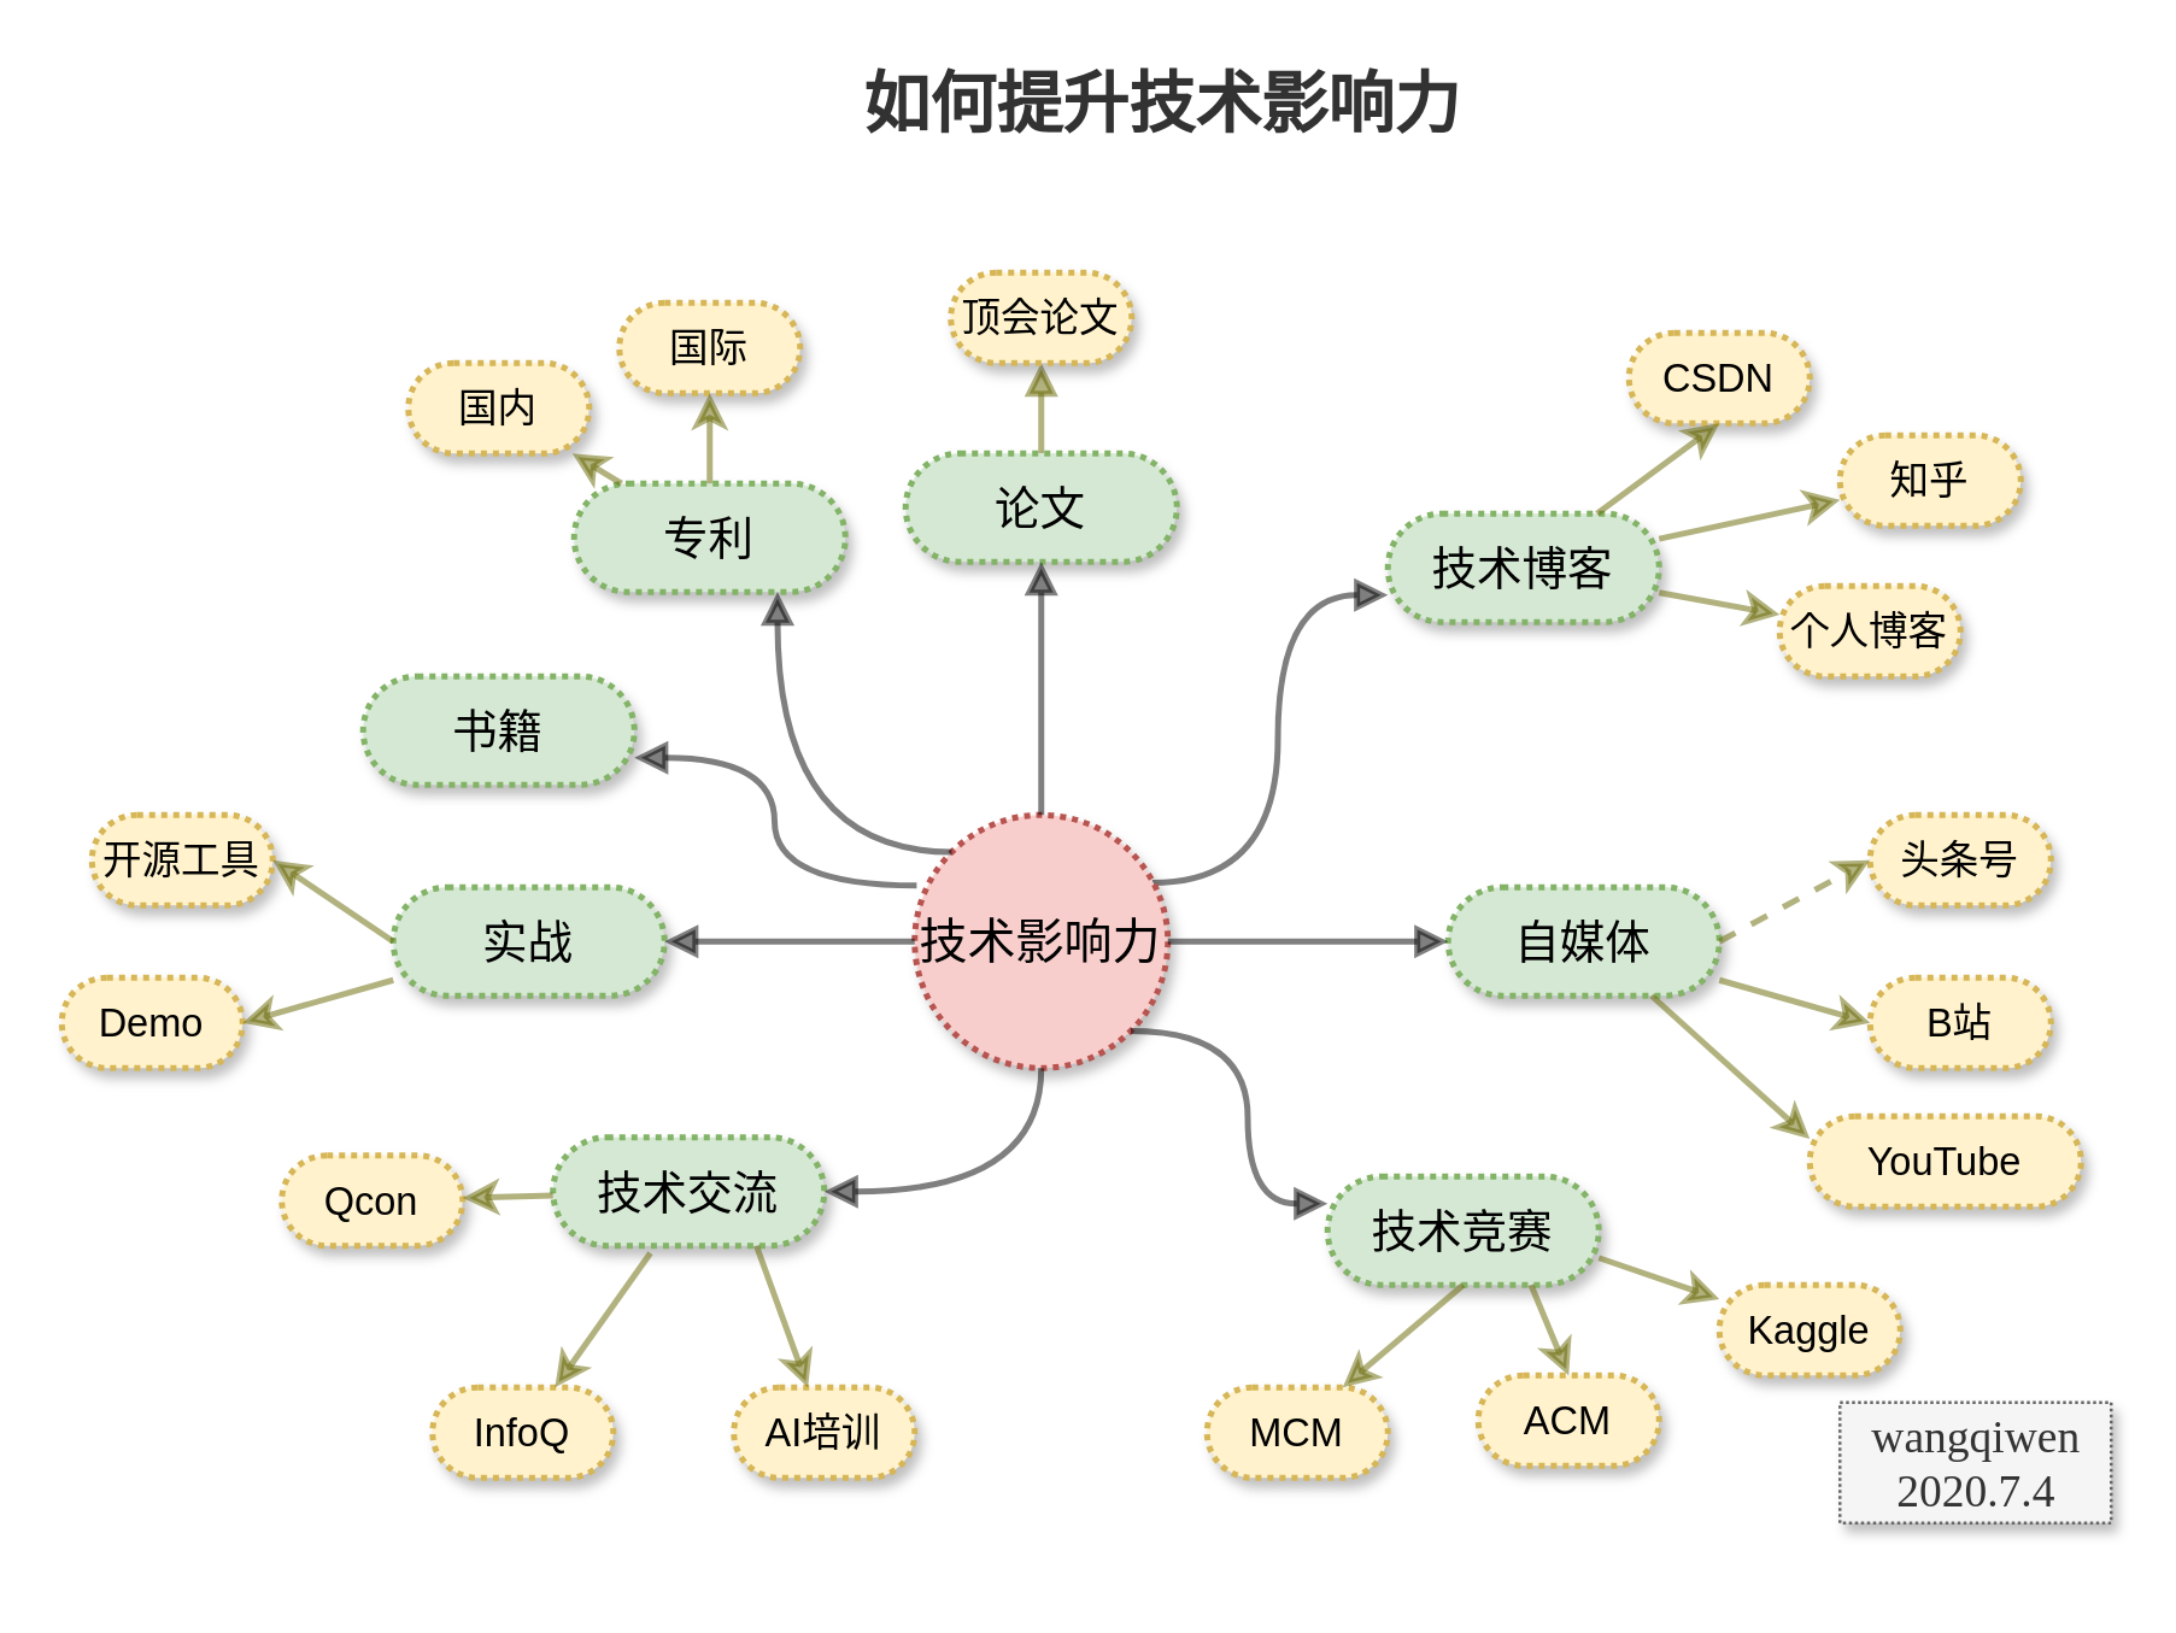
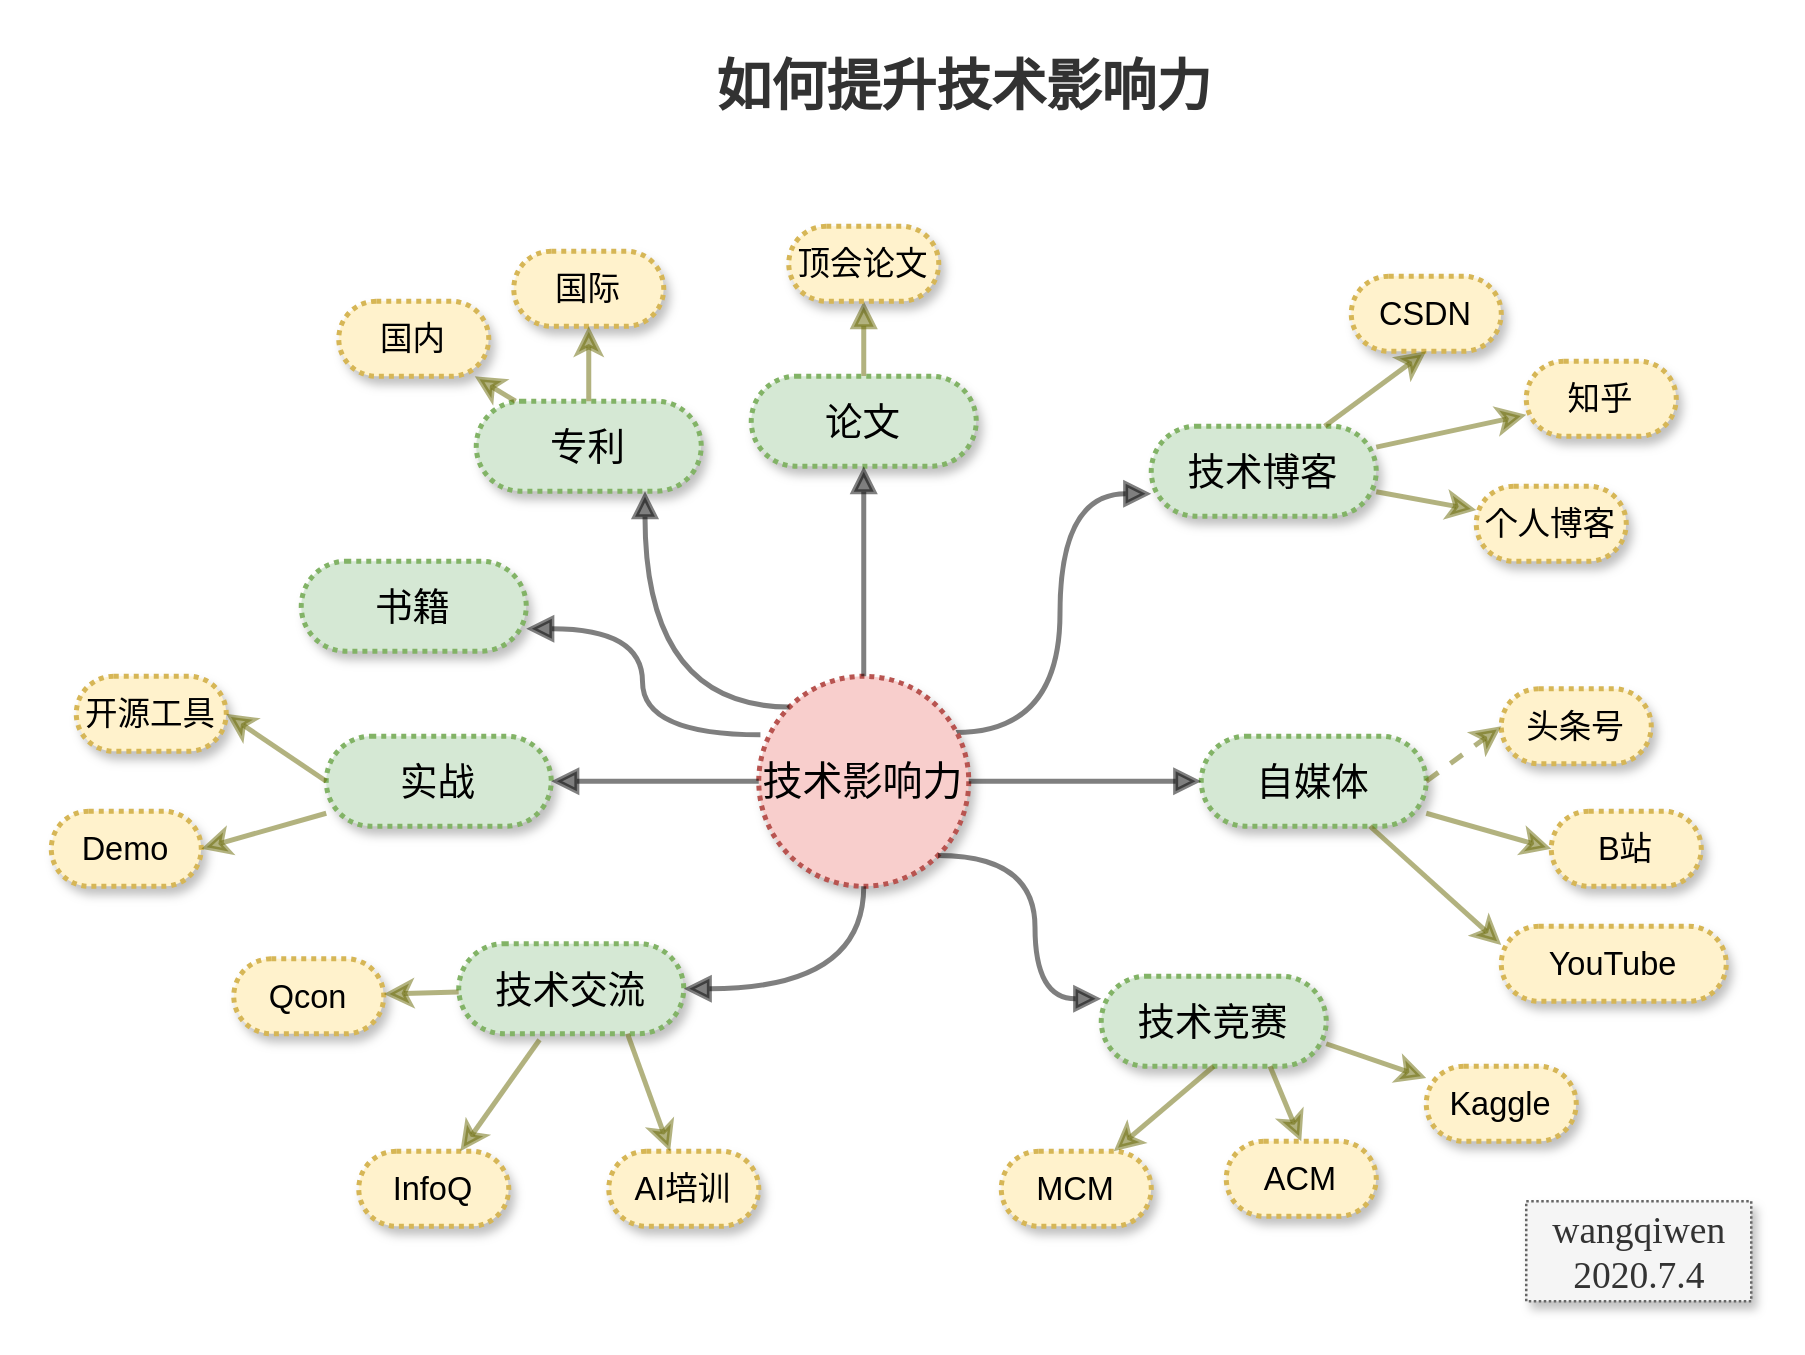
- <mxCell id="18" value="头条号" style="rounded=1;whiteSpace=wrap;html=1;shadow=1;dashed=1;dashPattern=1 1;sketch=0;strokeColor=#d6b656;strokeWidth=2;fillColor=#fff2cc;arcSize=50;fontSize=13;" vertex="1" parent="1"><mxGeometry x="620" y="270" width="60" height="30" as="geometry" /></mxCell>
+ <mxCell id="18" value="头条号" style="rounded=1;whiteSpace=wrap;html=1;shadow=1;dashed=1;dashPattern=1 1;sketch=0;strokeColor=#d6b656;strokeWidth=2;fillColor=#fff2cc;arcSize=50;fontSize=13;" vertex="1" parent="1"><mxGeometry x="600" y="275" width="60" height="30" as="geometry" /></mxCell>
- <mxCell id="50" value="wangqiwen&lt;br style=&quot;font-size: 15px;&quot;&gt;2020.7.4" style="text;html=1;resizable=0;autosize=1;align=center;verticalAlign=middle;points=[];fillColor=#f5f5f5;strokeColor=#666666;rounded=0;shadow=1;dashed=1;dashPattern=1 1;labelBackgroundColor=none;sketch=0;fontFamily=Tahoma;fontSize=15;fontColor=#333333;" vertex="1" parent="1"><mxGeometry x="610" y="465" width="90" height="40" as="geometry" /></mxCell>
+ <mxCell id="50" value="wangqiwen&lt;br style=&quot;font-size: 15px;&quot;&gt;2020.7.4" style="text;html=1;resizable=0;autosize=1;align=center;verticalAlign=middle;points=[];fillColor=#f5f5f5;strokeColor=#666666;rounded=0;shadow=1;dashed=1;dashPattern=1 1;labelBackgroundColor=none;sketch=0;fontFamily=Tahoma;fontSize=15;fontColor=#333333;" vertex="1" parent="1"><mxGeometry x="610" y="480" width="90" height="40" as="geometry" /></mxCell>
